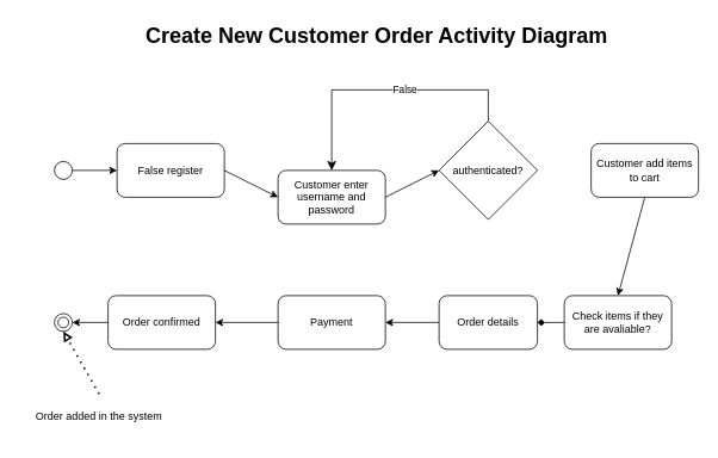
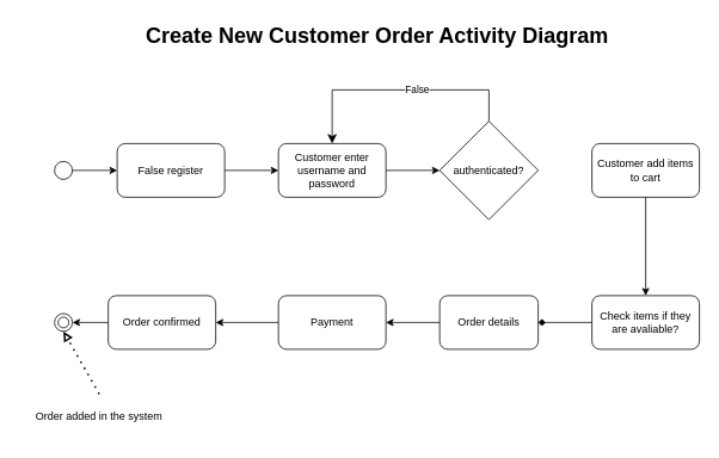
- <mxCell id="4" value="Customer enter username and password" style="rounded=1;whiteSpace=wrap;html=1;" vertex="1" parent="1"><mxGeometry x="310" y="190" width="120" height="60" as="geometry" /></mxCell>
+ <mxCell id="4" value="Customer enter username and password" style="rounded=1;whiteSpace=wrap;html=1;" vertex="1" parent="1"><mxGeometry x="310" y="160" width="120" height="60" as="geometry" /></mxCell>
- <mxCell id="7" value="Check items if they are avaliable?" style="rounded=1;whiteSpace=wrap;html=1;" vertex="1" parent="1"><mxGeometry x="630" y="330" width="120" height="60" as="geometry" /></mxCell>
+ <mxCell id="7" value="Check items if they are avaliable?" style="rounded=1;whiteSpace=wrap;html=1;" vertex="1" parent="1"><mxGeometry x="660" y="330" width="120" height="60" as="geometry" /></mxCell>
